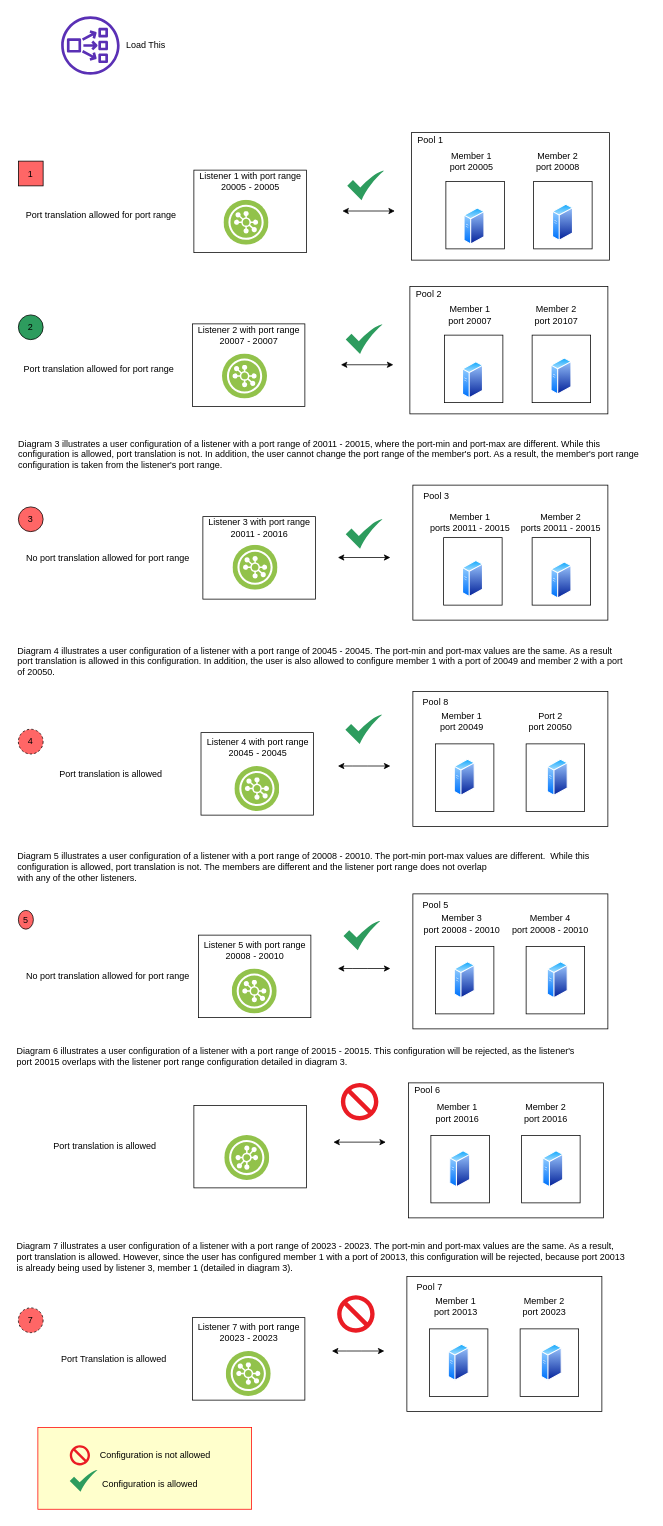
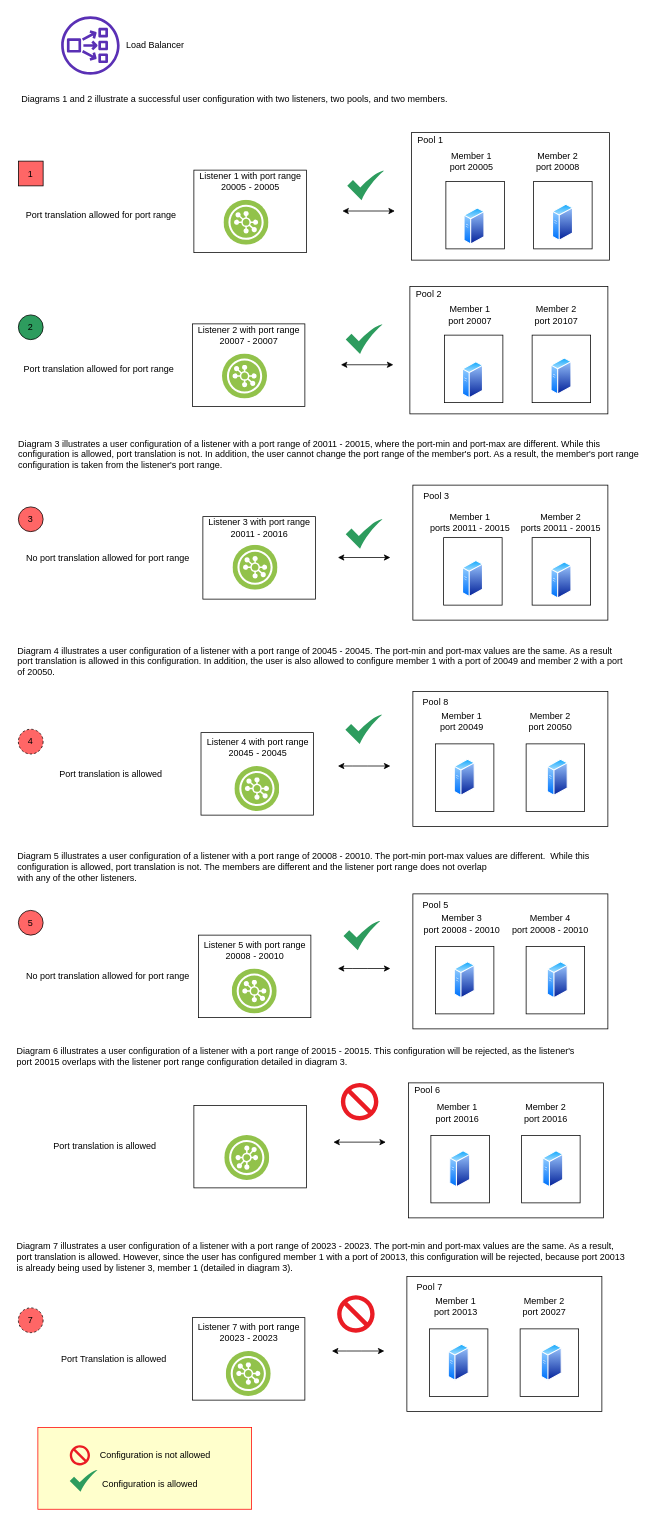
- <mxCell id="113" value="Load This" style="text;html=1;resizable=0;points=[];autosize=1;align=left;verticalAlign=top;spacingTop=-4;" parent="1" vertex="1"><mxGeometry x="166" y="49" width="90" height="20" as="geometry" /></mxCell>
+ <mxCell id="113" value="Load Balancer" style="text;html=1;resizable=0;points=[];autosize=1;align=left;verticalAlign=top;spacingTop=-4;" parent="1" vertex="1"><mxGeometry x="166" y="49" width="90" height="20" as="geometry" /></mxCell>
+ <mxCell id="86" value="Diagrams 1 and 2 illustrate a successful user configuration with two listeners, two pools, and two members." style="text;html=1;resizable=0;points=[];autosize=1;align=center;verticalAlign=top;spacingTop=-4;" parent="1" vertex="1"><mxGeometry x="22" y="121" width="580" height="20" as="geometry" /></mxCell>
- <mxCell id="54" value="Port 2&lt;br&gt;port 20050" style="text;html=1;align=center;verticalAlign=middle;resizable=0;points=[];autosize=1;strokeColor=none;" parent="1" vertex="1"><mxGeometry x="698" y="946" width="70" height="30" as="geometry" /></mxCell>
+ <mxCell id="54" value="Member 2&lt;br&gt;port 20050" style="text;html=1;align=center;verticalAlign=middle;resizable=0;points=[];autosize=1;strokeColor=none;" parent="1" vertex="1"><mxGeometry x="698" y="946" width="70" height="30" as="geometry" /></mxCell>
- <mxCell id="110" value="5" style="ellipse;whiteSpace=wrap;html=1;aspect=fixed;fillColor=#FF6666;" parent="1" vertex="1"><mxGeometry x="24" y="1213" width="20" height="25" as="geometry" /></mxCell>
+ <mxCell id="110" value="5" style="ellipse;whiteSpace=wrap;html=1;aspect=fixed;fillColor=#FF6666;" parent="1" vertex="1"><mxGeometry x="24" y="1213" width="33" height="33" as="geometry" /></mxCell>
- <mxCell id="82" value="Member 2&lt;br&gt;port 20023" style="text;html=1;align=center;verticalAlign=middle;resizable=0;points=[];autosize=1;strokeColor=none;" parent="1" vertex="1"><mxGeometry x="690" y="1726" width="70" height="30" as="geometry" /></mxCell>
+ <mxCell id="82" value="Member 2&lt;br&gt;port 20027" style="text;html=1;align=center;verticalAlign=middle;resizable=0;points=[];autosize=1;strokeColor=none;" parent="1" vertex="1"><mxGeometry x="690" y="1726" width="70" height="30" as="geometry" /></mxCell>
